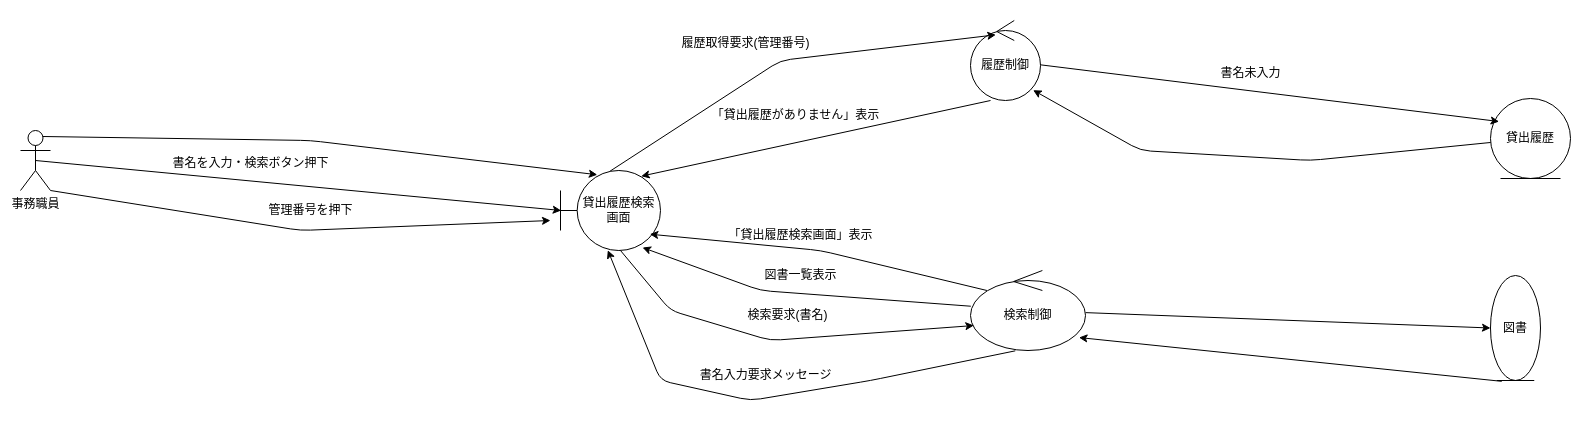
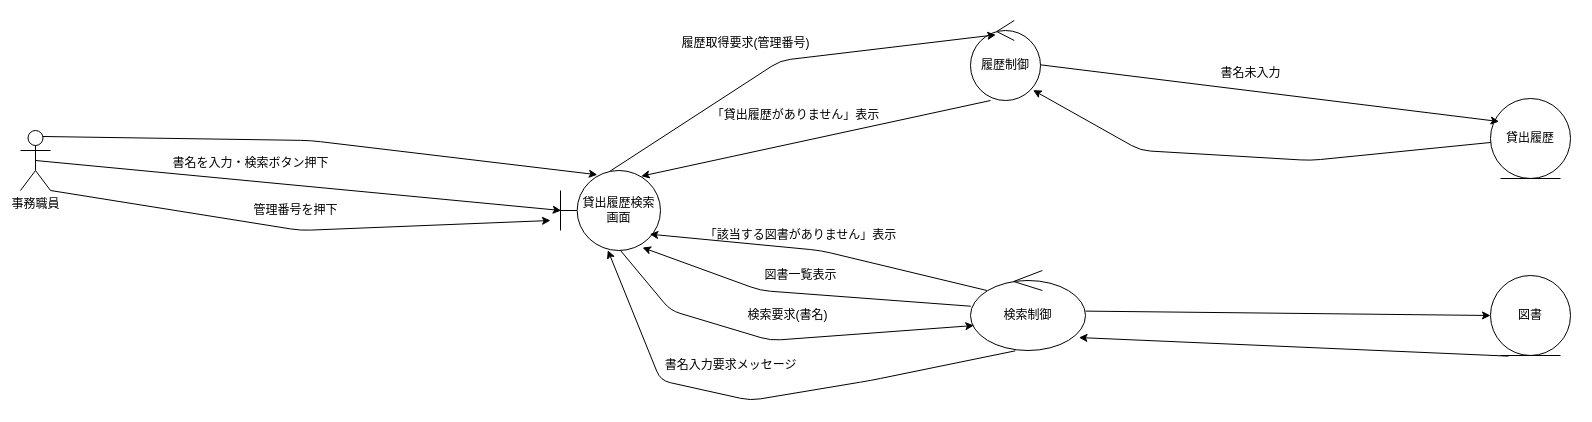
- <mxCell id="7" value="管理番号を押下" style="text;html=1;align=center;verticalAlign=middle;resizable=0;points=[];autosize=1;strokeColor=none;fillColor=none;" vertex="1" parent="1"><mxGeometry x="255" y="195" width="110" height="30" as="geometry" /></mxCell>
+ <mxCell id="7" value="管理番号を押下" style="text;html=1;align=center;verticalAlign=middle;resizable=0;points=[];autosize=1;strokeColor=none;fillColor=none;" vertex="1" parent="1"><mxGeometry x="240" y="195" width="110" height="30" as="geometry" /></mxCell>
- <mxCell id="23" value="「貸出履歴検索画面」表示" style="text;html=1;align=center;verticalAlign=middle;resizable=0;points=[];autosize=1;strokeColor=none;fillColor=none;" vertex="1" parent="1"><mxGeometry x="690" y="220" width="220" height="30" as="geometry" /></mxCell>
+ <mxCell id="23" value="「該当する図書がありません」表示" style="text;html=1;align=center;verticalAlign=middle;resizable=0;points=[];autosize=1;strokeColor=none;fillColor=none;" vertex="1" parent="1"><mxGeometry x="690" y="220" width="220" height="30" as="geometry" /></mxCell>
- <mxCell id="26" value="図書" style="ellipse;shape=umlEntity;whiteSpace=wrap;html=1;" vertex="1" parent="1"><mxGeometry x="1490" y="275" width="50" height="105" as="geometry" /></mxCell>
+ <mxCell id="26" value="図書" style="ellipse;shape=umlEntity;whiteSpace=wrap;html=1;" vertex="1" parent="1"><mxGeometry x="1490" y="275" width="80" height="80" as="geometry" /></mxCell>
- <mxCell id="25" value="書名入力要求メッセージ" style="text;html=1;align=center;verticalAlign=middle;resizable=0;points=[];autosize=1;strokeColor=none;fillColor=none;" vertex="1" parent="1"><mxGeometry x="685" y="360" width="160" height="30" as="geometry" /></mxCell>
+ <mxCell id="25" value="書名入力要求メッセージ" style="text;html=1;align=center;verticalAlign=middle;resizable=0;points=[];autosize=1;strokeColor=none;fillColor=none;" vertex="1" parent="1"><mxGeometry x="650" y="350" width="160" height="30" as="geometry" /></mxCell>
